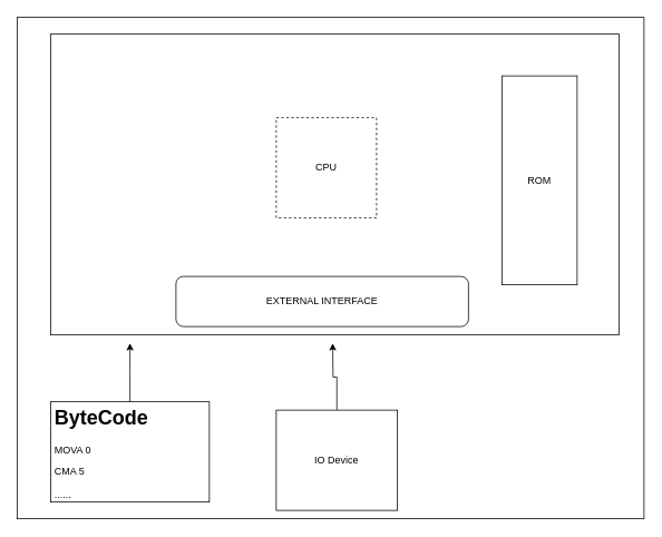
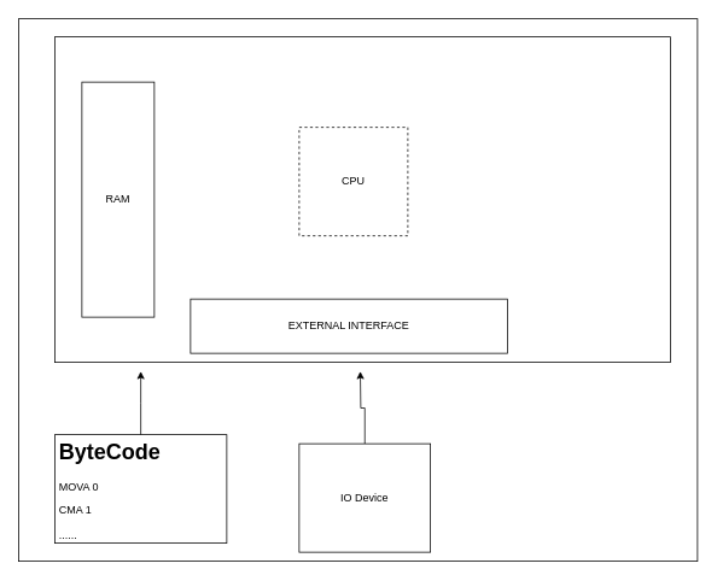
- <mxCell id="5" value="ROM" style="rounded=0;whiteSpace=wrap;html=1;" parent="1" vertex="1"><mxGeometry x="600" y="90" width="90" height="250" as="geometry" /></mxCell>
+ <mxCell id="4" value="RAM" style="rounded=0;whiteSpace=wrap;html=1;" parent="1" vertex="1"><mxGeometry x="90" y="90" width="80" height="260" as="geometry" /></mxCell>
- <mxCell id="6" value="EXTERNAL INTERFACE" style="whiteSpace=wrap;html=1;rounded=1;" parent="1" vertex="1"><mxGeometry x="210" y="330" width="350" height="60" as="geometry" /></mxCell>
+ <mxCell id="6" value="EXTERNAL INTERFACE" style="rounded=0;whiteSpace=wrap;html=1;" parent="1" vertex="1"><mxGeometry x="210" y="330" width="350" height="60" as="geometry" /></mxCell>
- <mxCell id="8" value="&lt;h1&gt;ByteCode&lt;/h1&gt;&lt;p&gt;MOVA 0&lt;/p&gt;&lt;p&gt;CMA 5&lt;/p&gt;&lt;p&gt;......&lt;/p&gt;" style="text;html=1;fillColor=none;spacing=5;spacingTop=-20;whiteSpace=wrap;overflow=hidden;rounded=0;strokeColor=#000000;" parent="1" vertex="1"><mxGeometry x="60" y="480" width="190" height="120" as="geometry" /></mxCell>
+ <mxCell id="8" value="&lt;h1&gt;ByteCode&lt;/h1&gt;&lt;p&gt;MOVA 0&lt;/p&gt;&lt;p&gt;CMA 1&lt;/p&gt;&lt;p&gt;......&lt;/p&gt;" style="text;html=1;fillColor=none;spacing=5;spacingTop=-20;whiteSpace=wrap;overflow=hidden;rounded=0;strokeColor=#000000;" parent="1" vertex="1"><mxGeometry x="60" y="480" width="190" height="120" as="geometry" /></mxCell>
